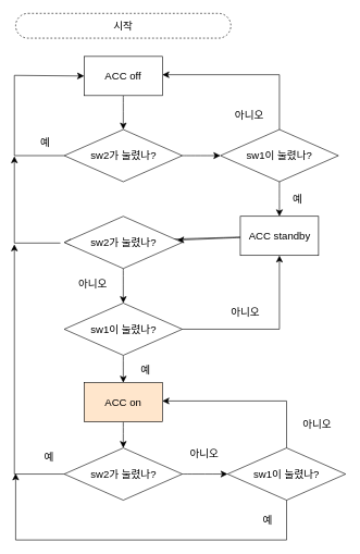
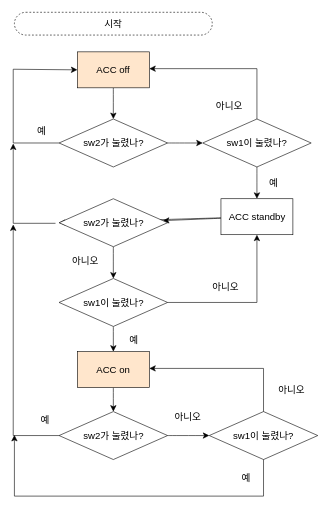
- <mxCell id="4" value="ACC off" style="rounded=0;whiteSpace=wrap;html=1;fontSize=16;" vertex="1" parent="1"><mxGeometry x="128" y="86" width="120" height="60" as="geometry" /></mxCell>
+ <mxCell id="4" value="ACC off" style="rounded=0;whiteSpace=wrap;html=1;fontSize=16;fillColor=#ffe6cc;" vertex="1" parent="1"><mxGeometry x="128" y="86" width="120" height="60" as="geometry" /></mxCell>
